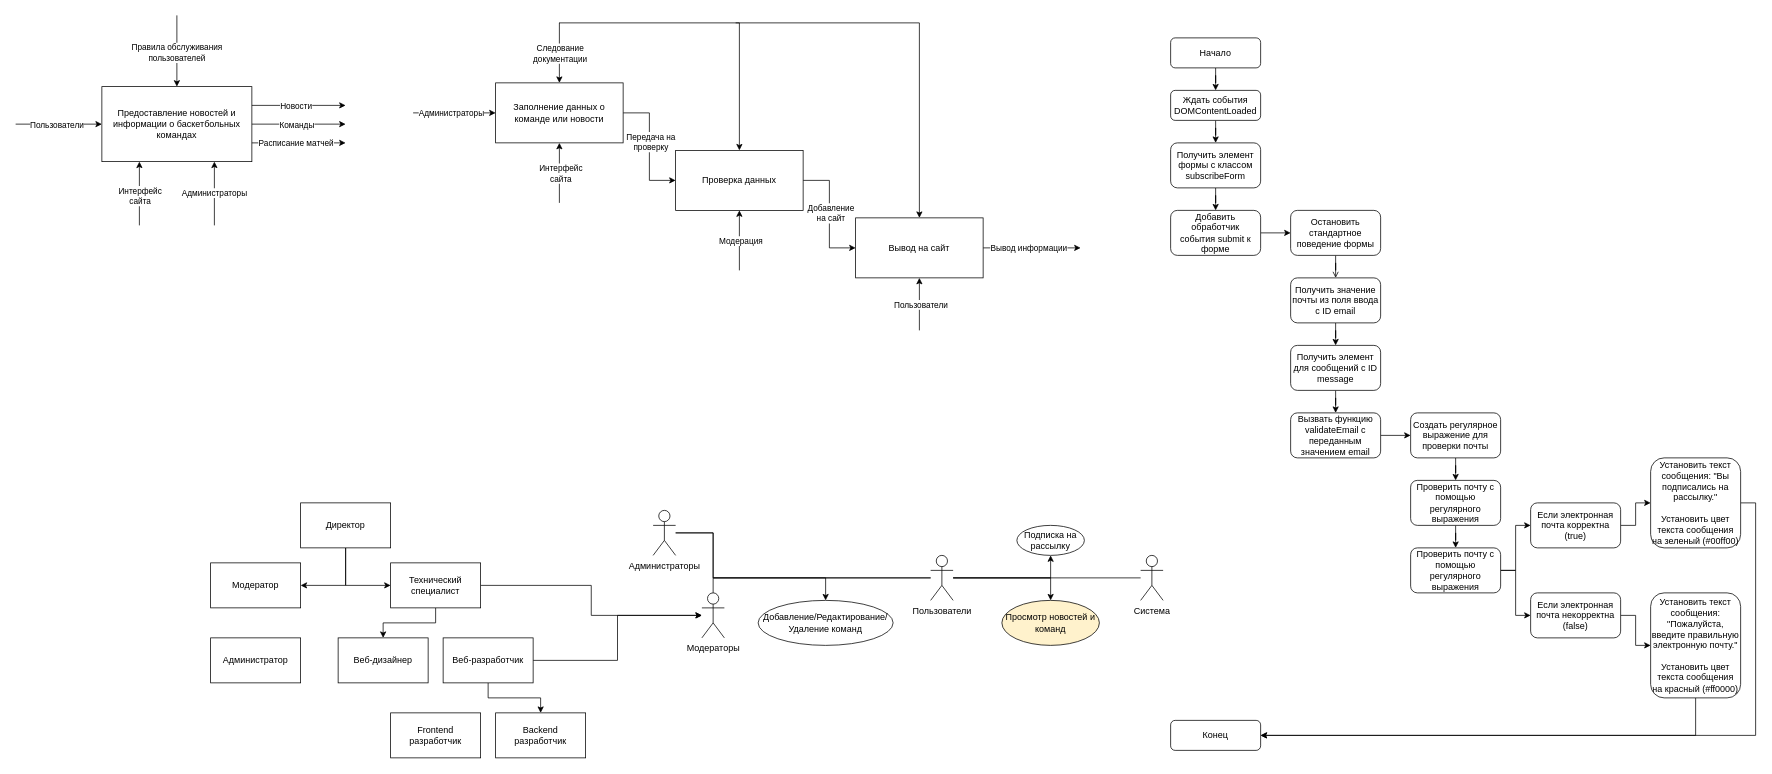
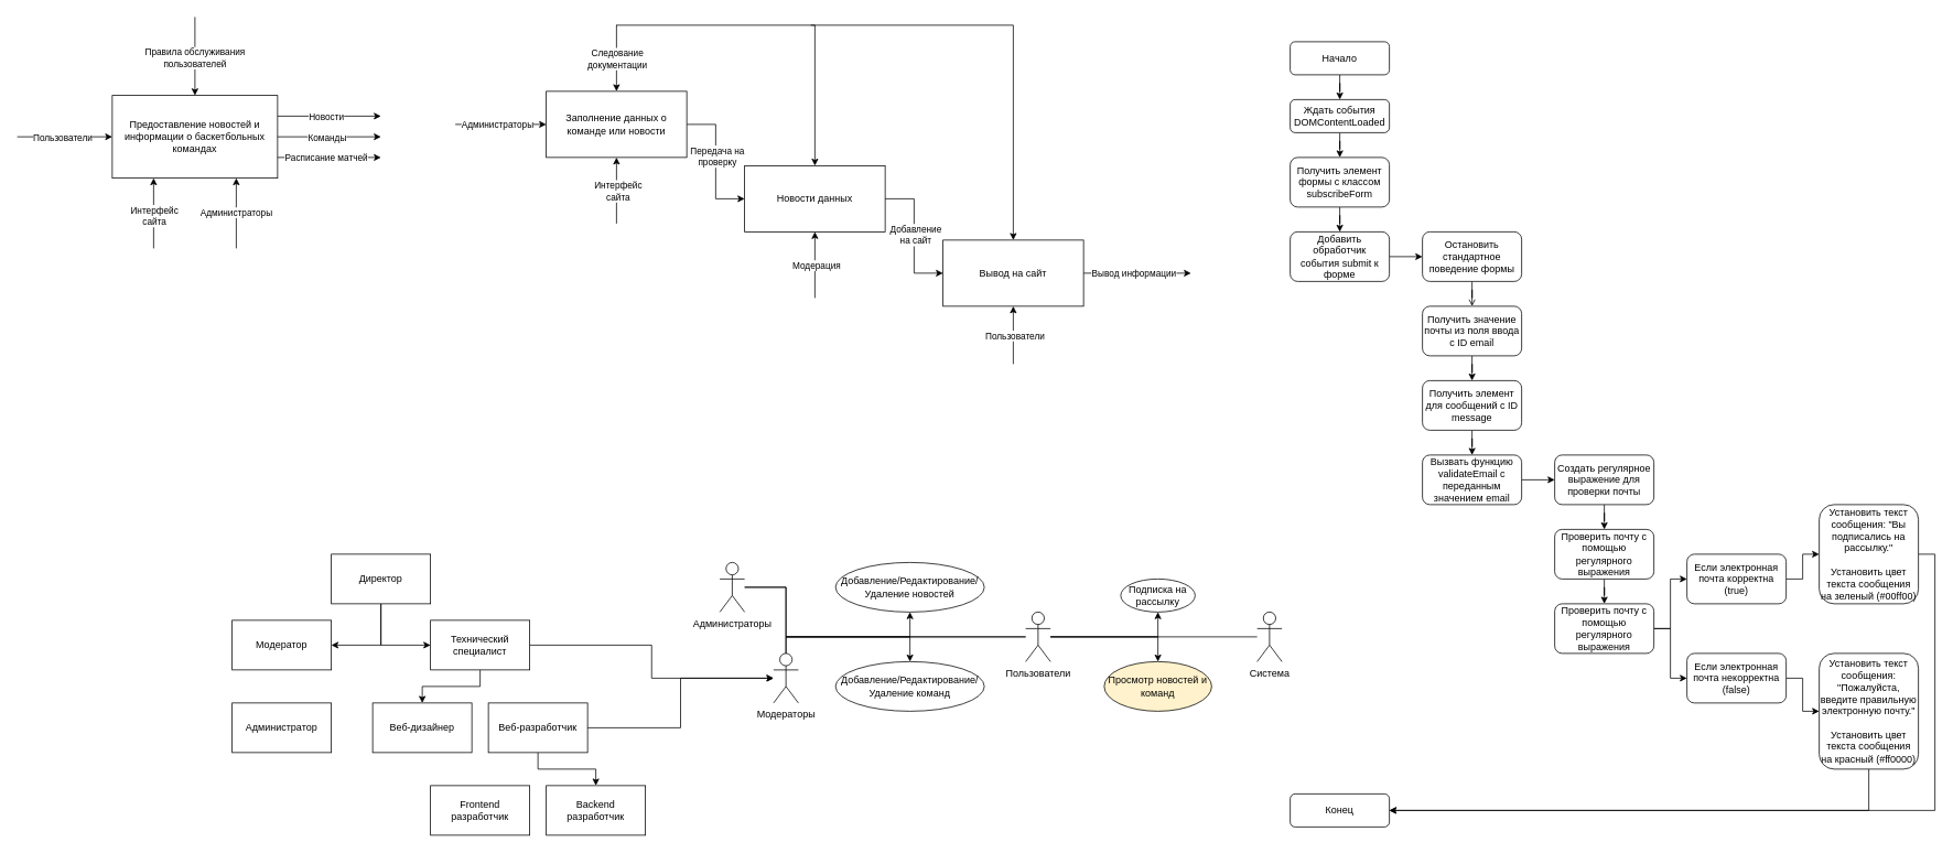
- <mxCell id="26" value="Проверка данных" style="rounded=0;whiteSpace=wrap;html=1;" parent="1" vertex="1"><mxGeometry x="900" y="200" width="170" height="80" as="geometry" /></mxCell>
+ <mxCell id="26" value="Новости данных" style="rounded=0;whiteSpace=wrap;html=1;" parent="1" vertex="1"><mxGeometry x="900" y="200" width="170" height="80" as="geometry" /></mxCell>
+ <mxCell id="73" value="Добавление/Редактирование/Удаление новостей" style="ellipse;whiteSpace=wrap;html=1;" parent="1" vertex="1"><mxGeometry x="1010" y="680" width="180" height="60" as="geometry" /></mxCell>
+ <mxCell id="74" style="edgeStyle=orthogonalEdgeStyle;rounded=0;orthogonalLoop=1;jettySize=auto;html=1;entryX=0.5;entryY=1;entryDx=0;entryDy=0;" parent="1" source="76" target="73" edge="1"><mxGeometry relative="1" as="geometry"><Array as="points"><mxPoint x="950" y="770" /><mxPoint x="1100" y="770" /></Array></mxGeometry></mxCell>
